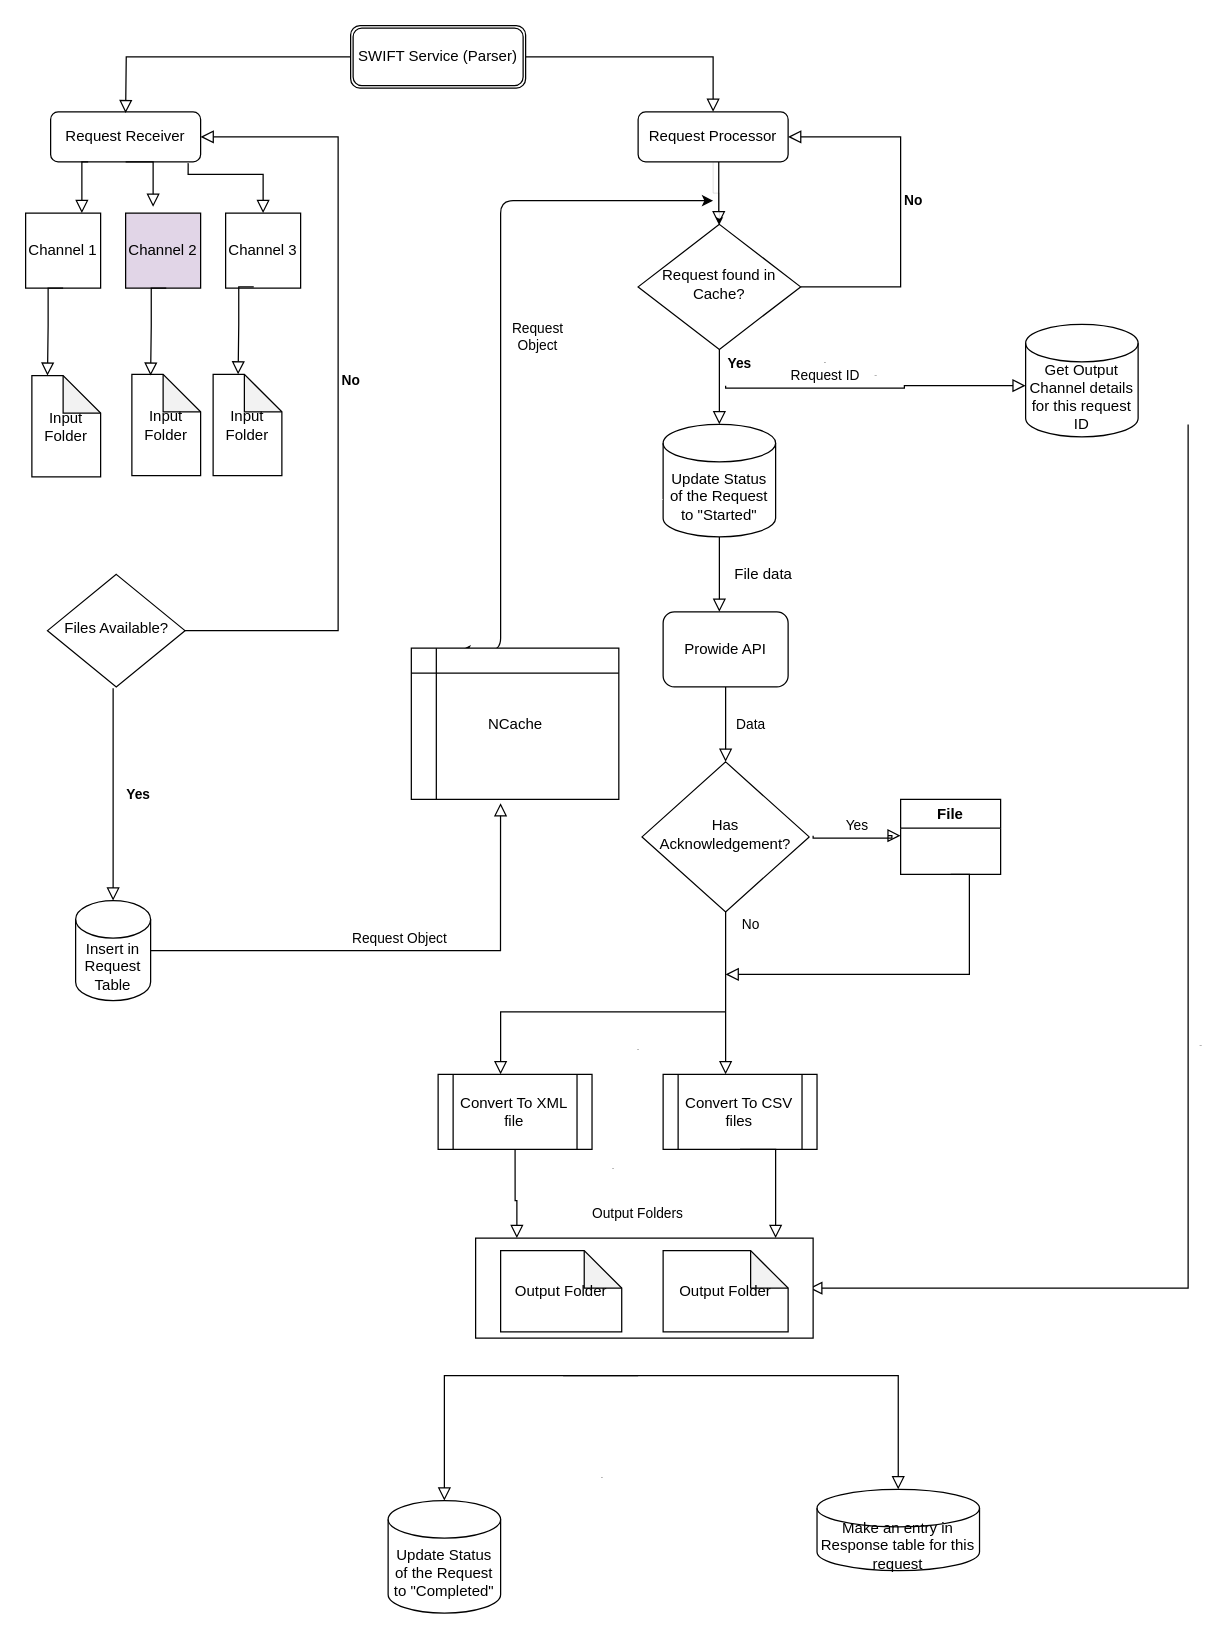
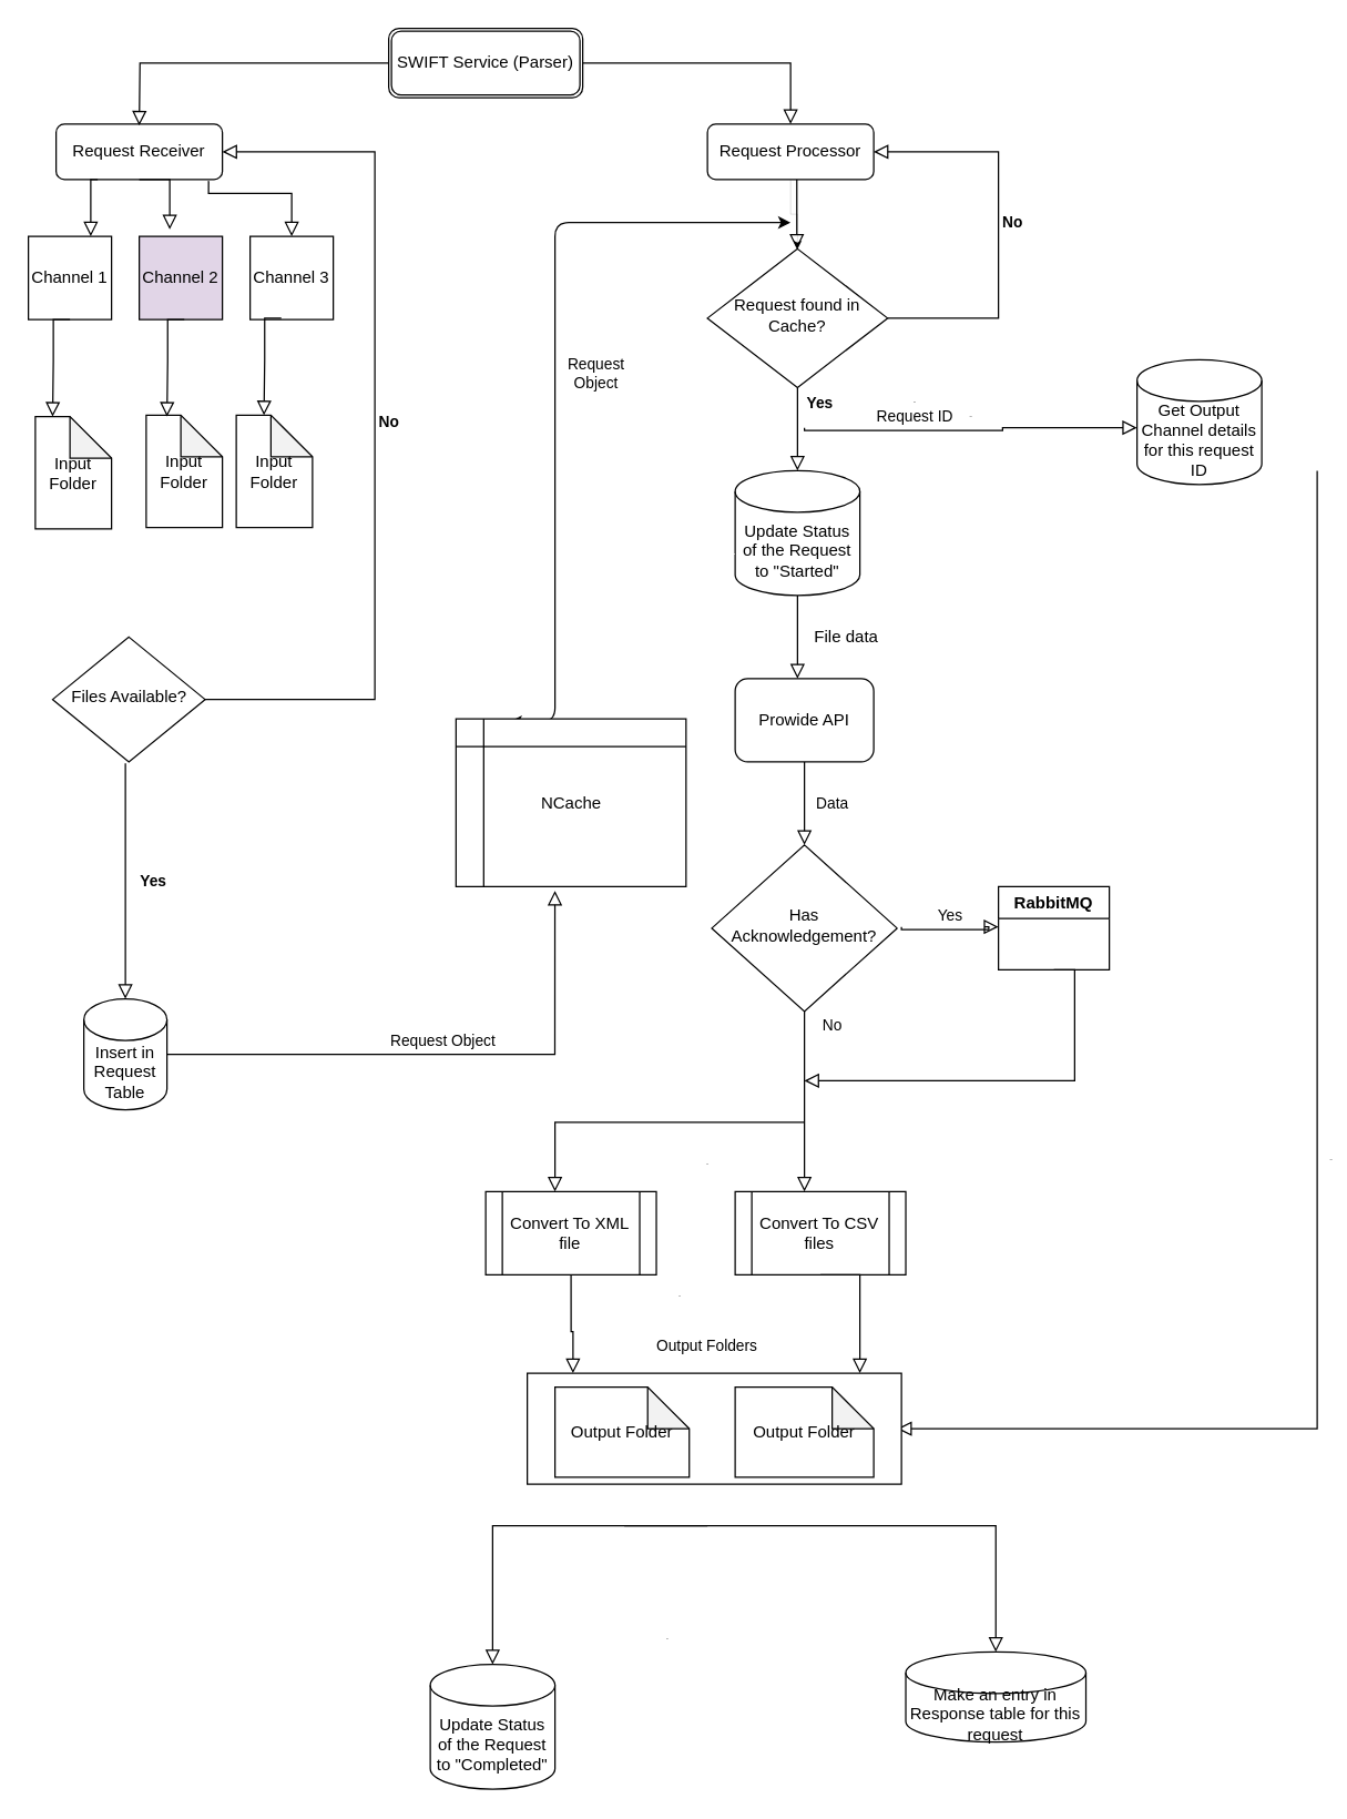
- <mxCell id="21" value="File" style="swimlane;" parent="1" vertex="1"><mxGeometry x="720" y="639" width="80" height="60" as="geometry" /></mxCell>
+ <mxCell id="21" value="RabbitMQ" style="swimlane;" parent="1" vertex="1"><mxGeometry x="720" y="639" width="80" height="60" as="geometry" /></mxCell>
